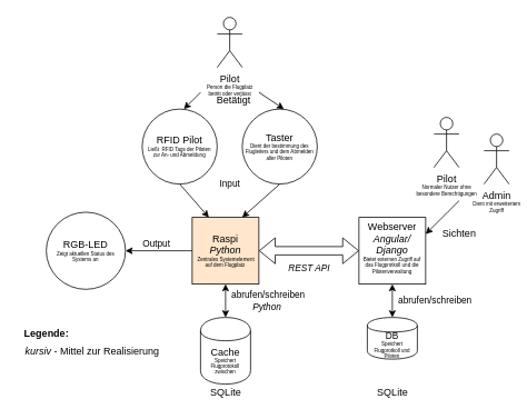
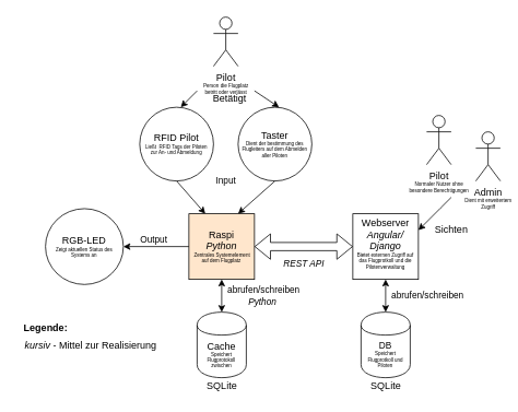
- <mxCell id="10" value="&lt;div style=&quot;font-size: 6px&quot;&gt;&lt;font style=&quot;font-size: 12px&quot;&gt;Taster&lt;/font&gt;&lt;br&gt;&lt;font style=&quot;font-size: 6px&quot;&gt;Dient der bestimmung des Flugleiters und dem Abmelden aller Piloten&lt;br&gt;&lt;/font&gt;&lt;/div&gt;" style="ellipse;whiteSpace=wrap;html=1;" parent="1" vertex="1"><mxGeometry x="290" y="130" width="90" height="90" as="geometry" /></mxCell>
+ <mxCell id="10" value="&lt;div style=&quot;font-size: 6px&quot;&gt;&lt;font style=&quot;font-size: 12px&quot;&gt;Taster&lt;/font&gt;&lt;br&gt;&lt;font style=&quot;font-size: 6px&quot;&gt;Dient der bestimmung des Flugleiters auf dem Abmelden aller Piloten&lt;br&gt;&lt;/font&gt;&lt;/div&gt;" style="ellipse;whiteSpace=wrap;html=1;" parent="1" vertex="1"><mxGeometry x="290" y="130" width="90" height="90" as="geometry" /></mxCell>
- <mxCell id="6" value="&lt;div style=&quot;font-size: 11px&quot;&gt;&lt;font style=&quot;font-size: 11px&quot;&gt;DB&lt;/font&gt;&lt;/div&gt;&lt;div style=&quot;font-size: 6px&quot;&gt;&lt;font style=&quot;font-size: 6px&quot;&gt;Speichert Flugprotkoll und Piloten&lt;/font&gt;&lt;br&gt;&lt;/div&gt;" style="shape=cylinder;whiteSpace=wrap;html=1;boundedLbl=1;backgroundOutline=1;" parent="1" vertex="1"><mxGeometry x="440" y="380" width="60" height="50" as="geometry" /></mxCell>
+ <mxCell id="6" value="&lt;div style=&quot;font-size: 11px&quot;&gt;&lt;font style=&quot;font-size: 11px&quot;&gt;DB&lt;/font&gt;&lt;/div&gt;&lt;div style=&quot;font-size: 6px&quot;&gt;&lt;font style=&quot;font-size: 6px&quot;&gt;Speichert Flugprotkoll und Piloten&lt;/font&gt;&lt;br&gt;&lt;/div&gt;" style="shape=cylinder;whiteSpace=wrap;html=1;boundedLbl=1;backgroundOutline=1;" parent="1" vertex="1"><mxGeometry x="440" y="380" width="60" height="80" as="geometry" /></mxCell>
